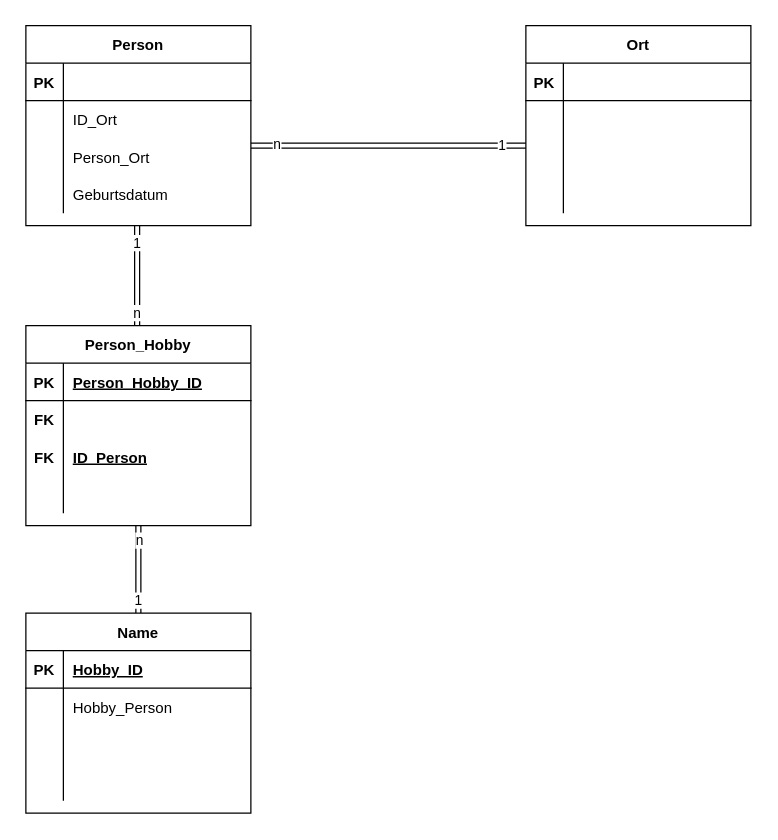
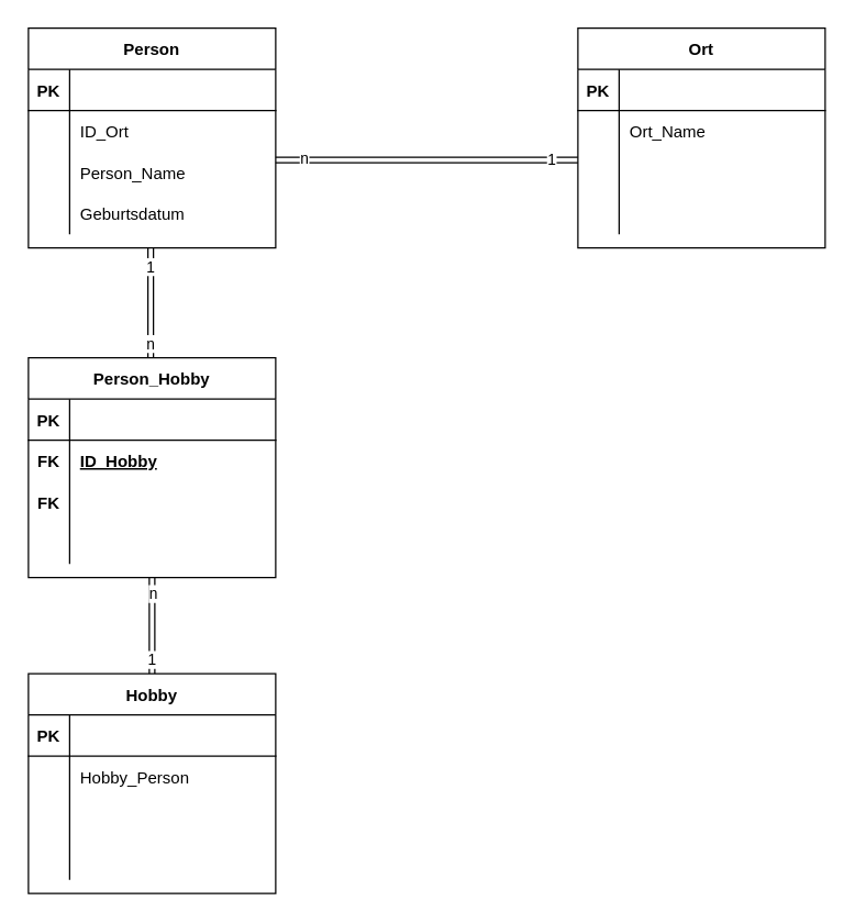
+ <mxCell id="54" value="Ort_Name" style="shape=partialRectangle;connectable=0;fillColor=none;top=0;left=0;bottom=0;right=0;align=left;spacingLeft=6;overflow=hidden;" parent="52" vertex="1"><mxGeometry x="30" width="150" height="30" as="geometry"><mxRectangle width="150" height="30" as="alternateBounds" /></mxGeometry></mxCell>
- <mxCell id="19" value="Person_Ort" style="shape=partialRectangle;connectable=0;fillColor=none;top=0;left=0;bottom=0;right=0;align=left;spacingLeft=6;overflow=hidden;" parent="17" vertex="1"><mxGeometry x="30" width="150" height="30" as="geometry"><mxRectangle width="150" height="30" as="alternateBounds" /></mxGeometry></mxCell>
+ <mxCell id="19" value="Person_Name" style="shape=partialRectangle;connectable=0;fillColor=none;top=0;left=0;bottom=0;right=0;align=left;spacingLeft=6;overflow=hidden;" parent="17" vertex="1"><mxGeometry x="30" width="150" height="30" as="geometry"><mxRectangle width="150" height="30" as="alternateBounds" /></mxGeometry></mxCell>
- <mxCell id="26" value="Person_Hobby_ID" style="shape=partialRectangle;connectable=0;fillColor=none;top=0;left=0;bottom=0;right=0;align=left;spacingLeft=6;fontStyle=5;overflow=hidden;" parent="24" vertex="1"><mxGeometry x="30" width="150" height="30" as="geometry"><mxRectangle width="150" height="30" as="alternateBounds" /></mxGeometry></mxCell>
+ <mxCell id="64" value="ID_Hobby" style="shape=partialRectangle;connectable=0;fillColor=none;top=0;left=0;bottom=0;right=0;align=left;spacingLeft=6;fontStyle=5;overflow=hidden;" parent="1" vertex="1"><mxGeometry x="50" y="320" width="150" height="30" as="geometry"><mxRectangle width="150" height="30" as="alternateBounds" /></mxGeometry></mxCell>
- <mxCell id="61" value="ID_Person" style="shape=partialRectangle;connectable=0;fillColor=none;top=0;left=0;bottom=0;right=0;align=left;spacingLeft=6;fontStyle=5;overflow=hidden;" parent="1" vertex="1"><mxGeometry x="50" y="350" width="150" height="30" as="geometry"><mxRectangle width="150" height="30" as="alternateBounds" /></mxGeometry></mxCell>
- <mxCell id="36" value="Name" style="shape=table;startSize=30;container=1;collapsible=1;childLayout=tableLayout;fixedRows=1;rowLines=0;fontStyle=1;align=center;resizeLast=1;" parent="1" vertex="1"><mxGeometry x="20" y="490" width="180" height="160" as="geometry" /></mxCell>
+ <mxCell id="36" value="Hobby" style="shape=table;startSize=30;container=1;collapsible=1;childLayout=tableLayout;fixedRows=1;rowLines=0;fontStyle=1;align=center;resizeLast=1;" parent="1" vertex="1"><mxGeometry x="20" y="490" width="180" height="160" as="geometry" /></mxCell>
- <mxCell id="39" value="Hobby_ID" style="shape=partialRectangle;connectable=0;fillColor=none;top=0;left=0;bottom=0;right=0;align=left;spacingLeft=6;fontStyle=5;overflow=hidden;" parent="37" vertex="1"><mxGeometry x="30" width="150" height="30" as="geometry"><mxRectangle width="150" height="30" as="alternateBounds" /></mxGeometry></mxCell>
